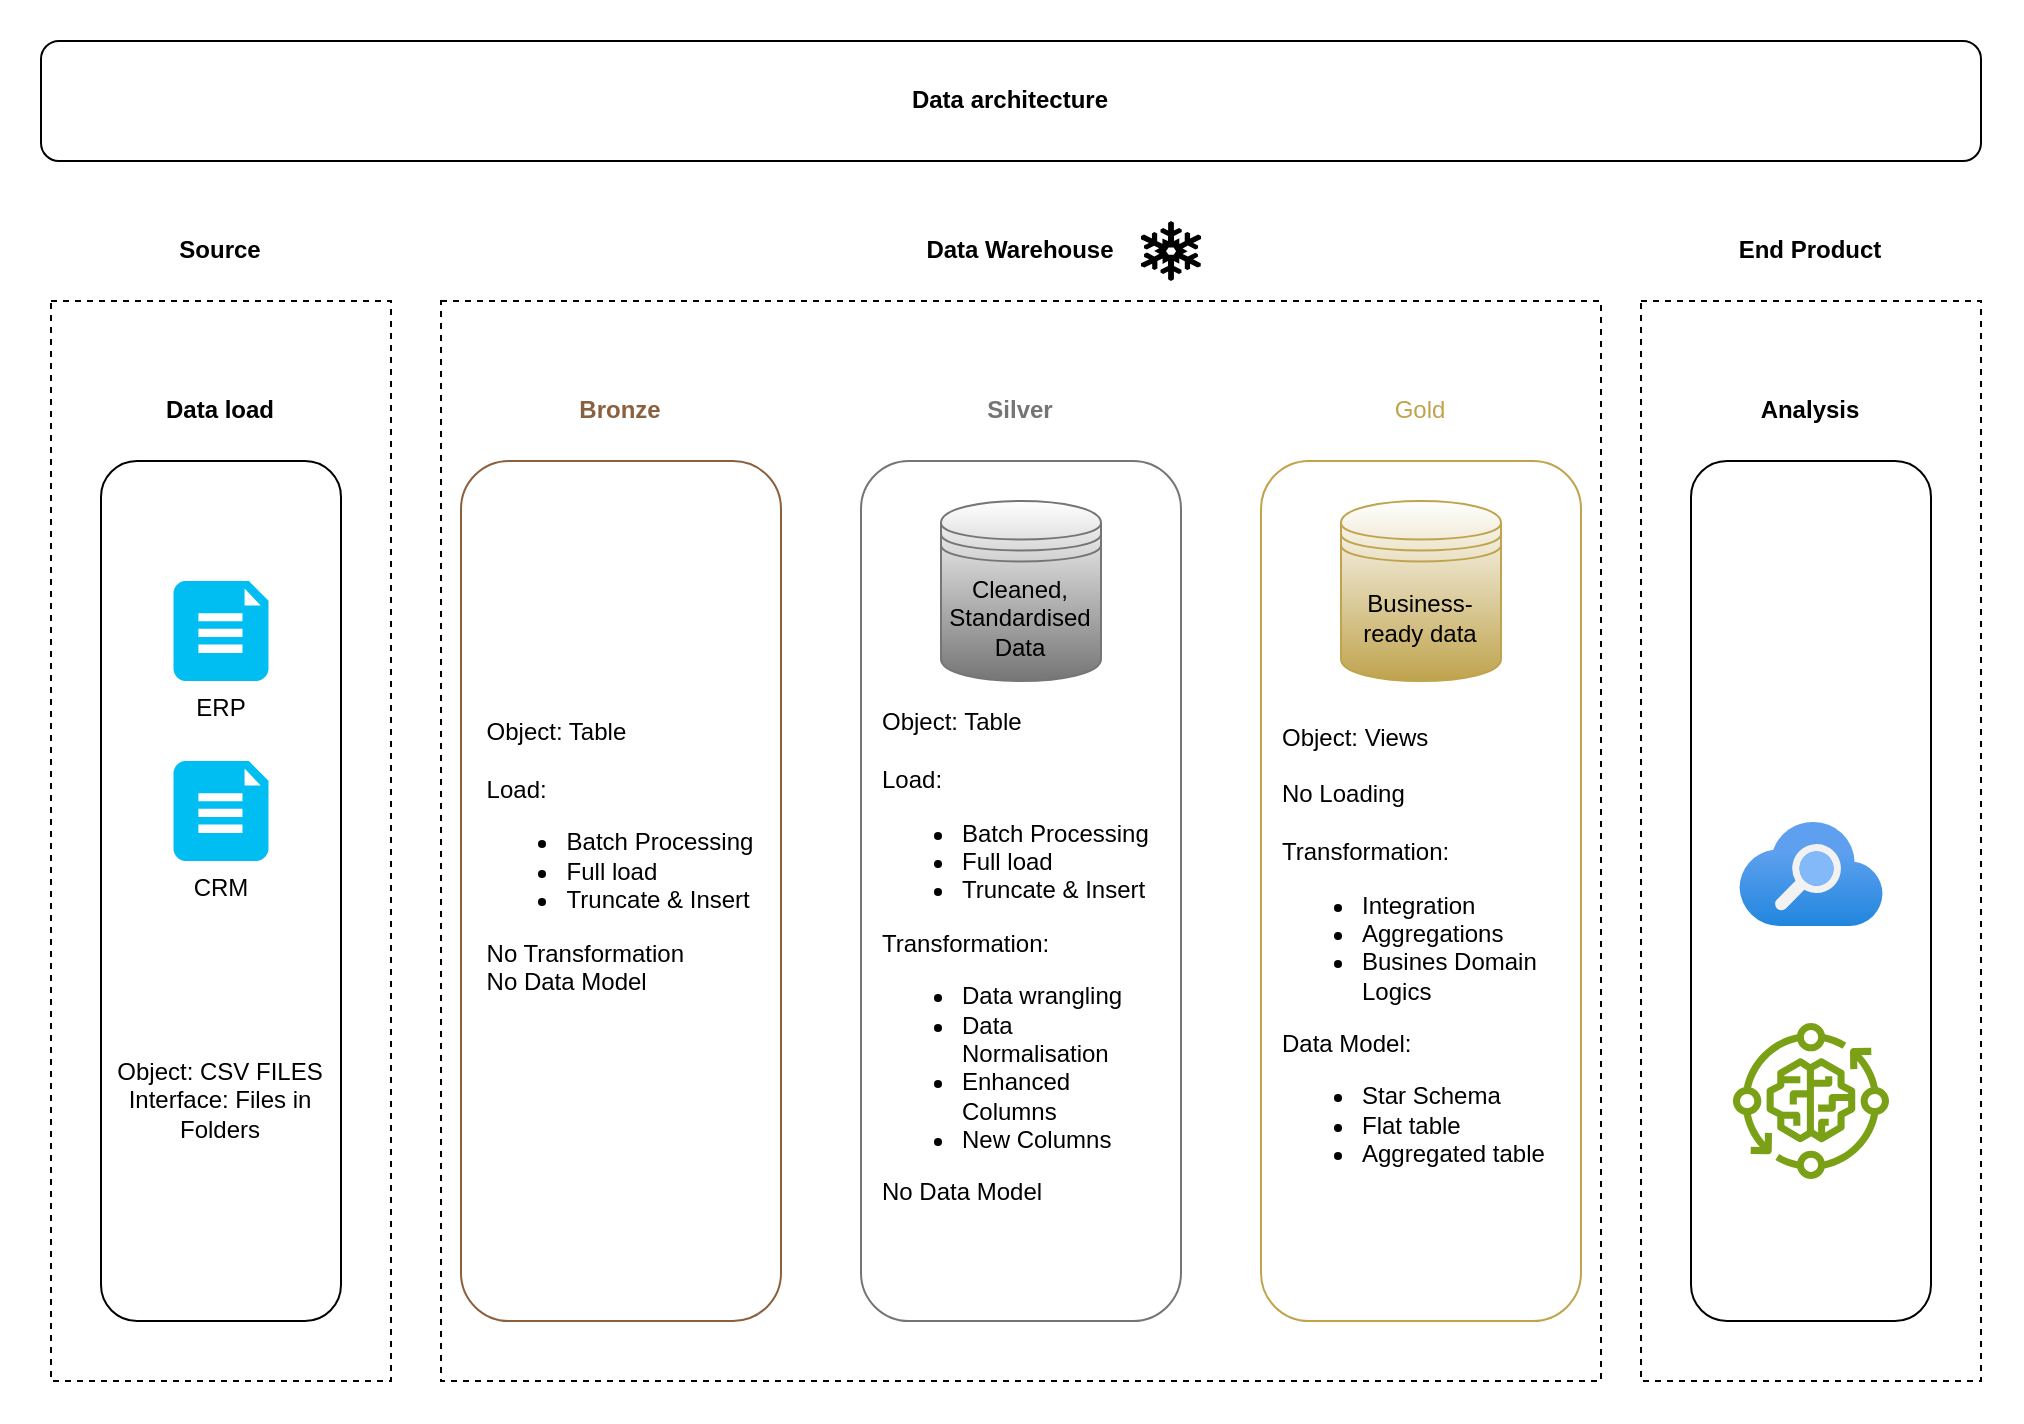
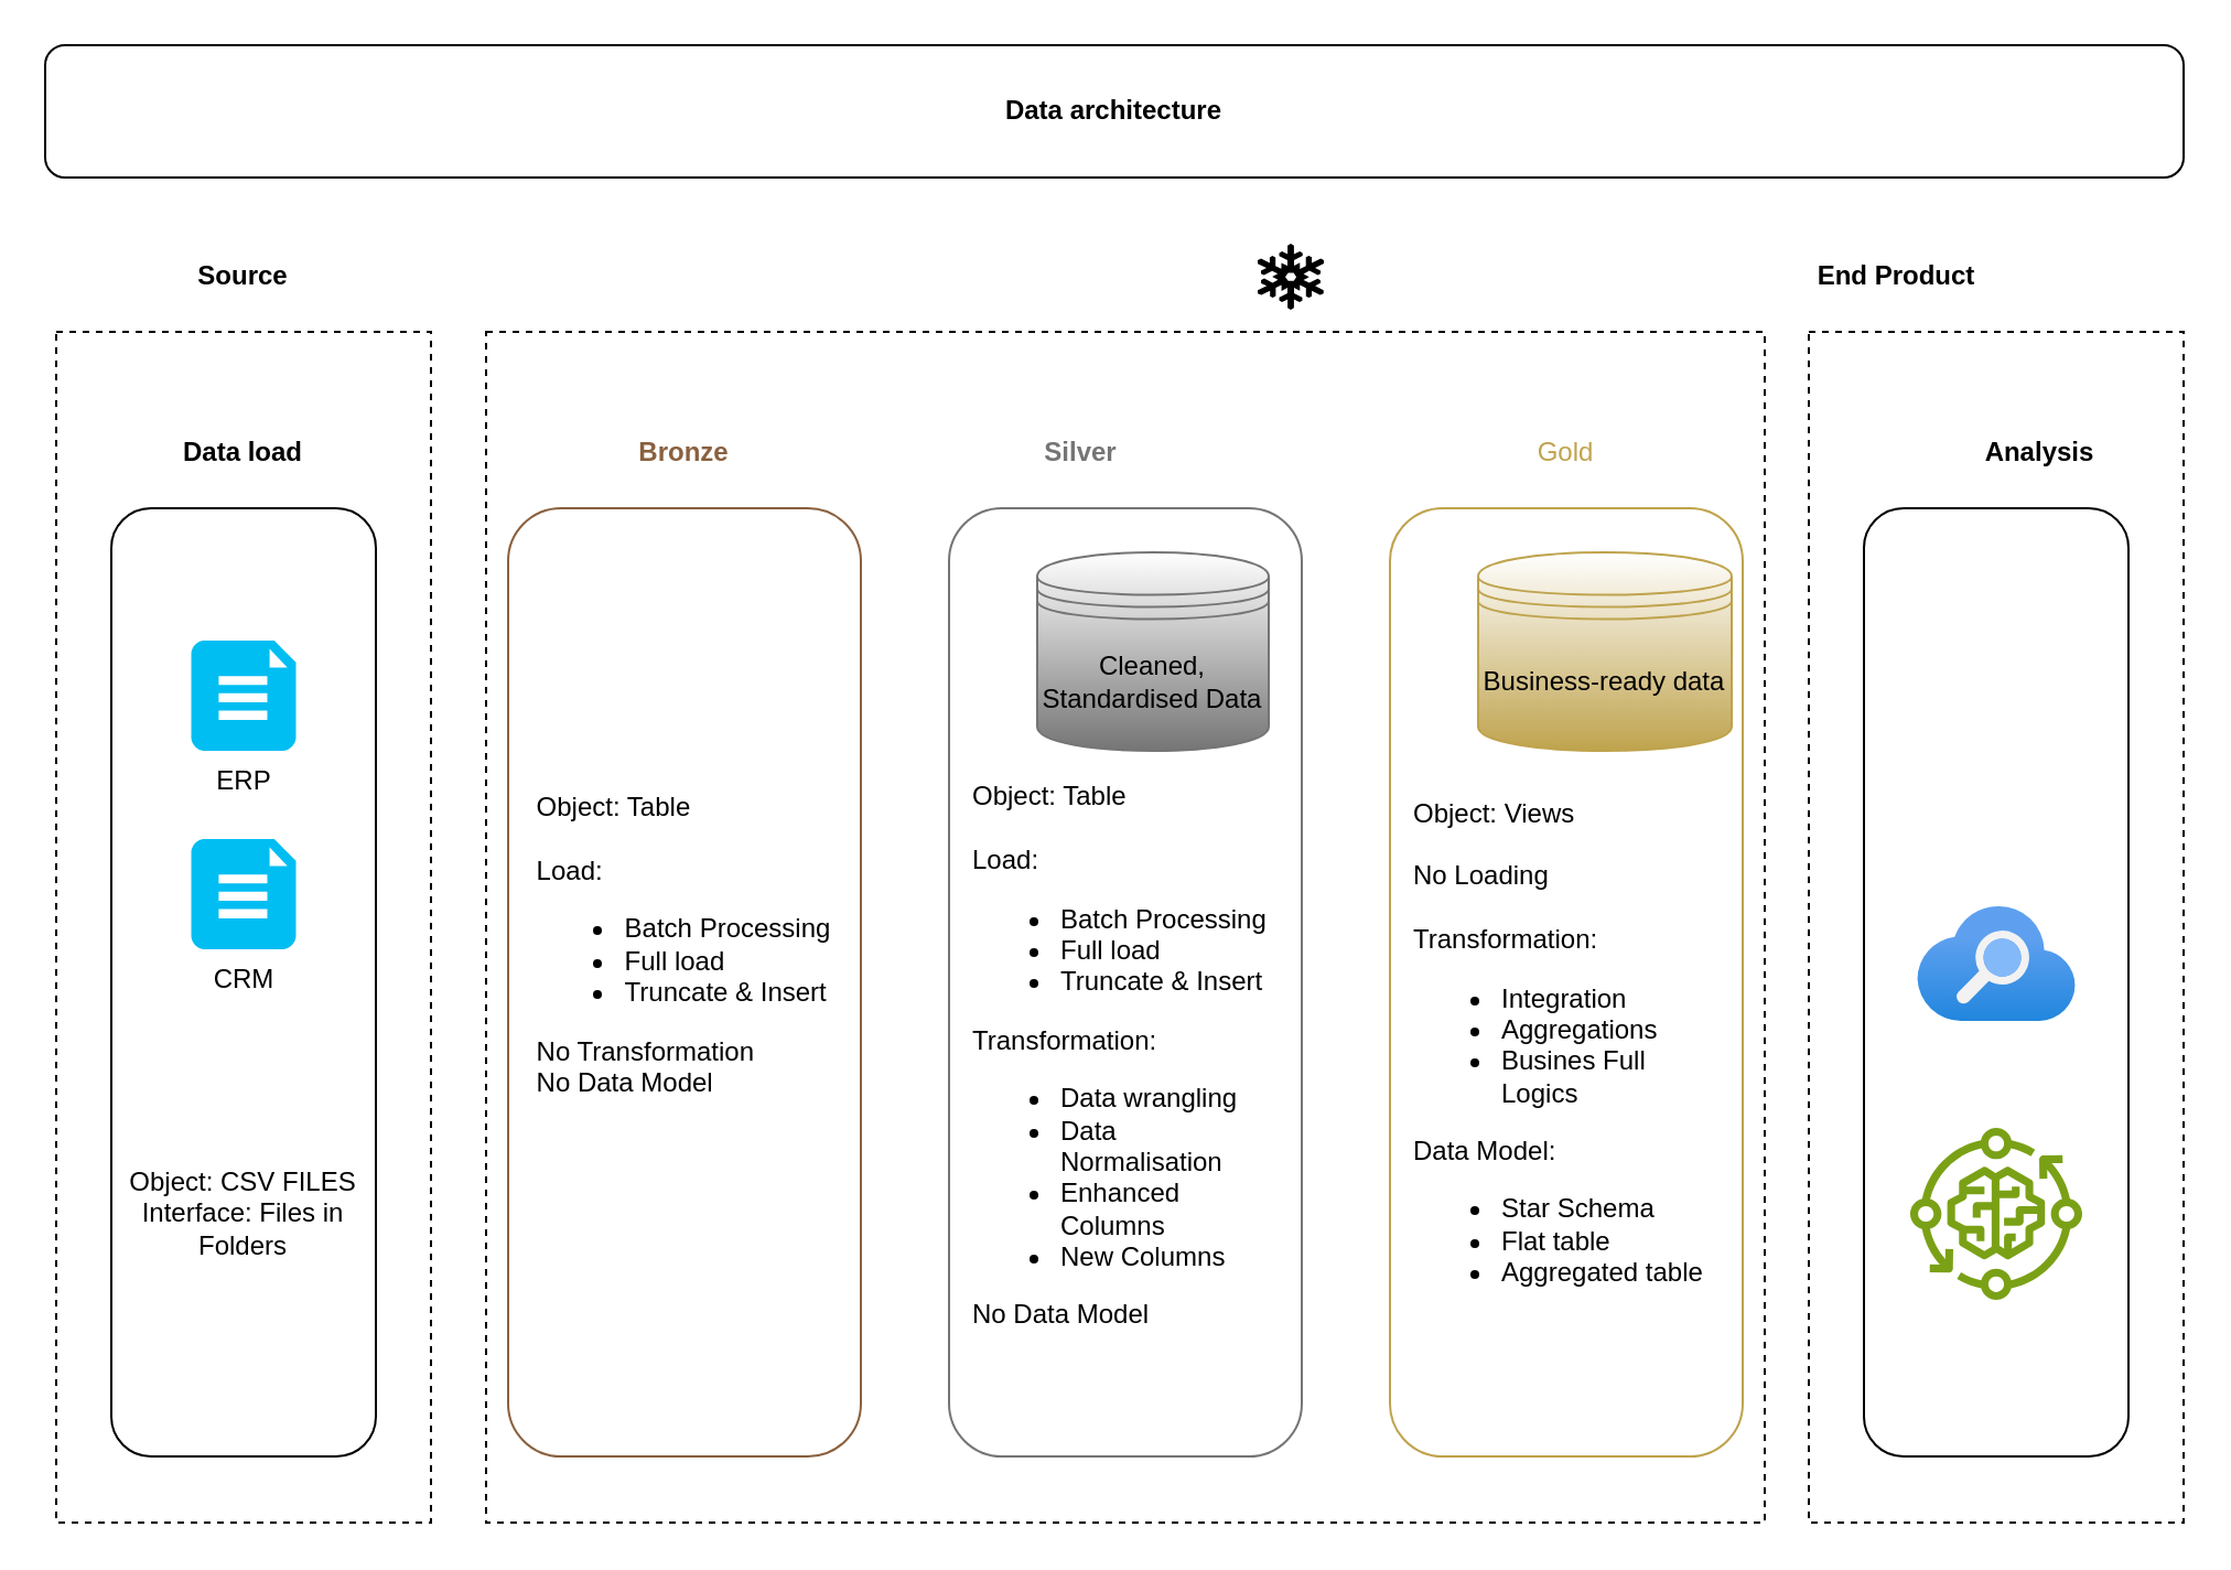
- <mxCell id="21" value="Data Warehouse" style="rounded=0;whiteSpace=wrap;html=1;fillColor=none;strokeColor=none;fontStyle=1" parent="1" vertex="1"><mxGeometry x="450" y="110" width="120" height="30" as="geometry" /></mxCell>
- <mxCell id="29" value="End Product" style="rounded=0;whiteSpace=wrap;html=1;fillColor=none;strokeColor=none;fontStyle=1" parent="1" vertex="1"><mxGeometry x="845" y="110" width="120" height="30" as="geometry" /></mxCell>
+ <mxCell id="29" value="End Product" style="rounded=0;whiteSpace=wrap;html=1;fillColor=none;strokeColor=none;fontStyle=1" parent="1" vertex="1"><mxGeometry x="800" y="110" width="120" height="30" as="geometry" /></mxCell>
- <mxCell id="11" value="&lt;font style=&quot;color: rgb(117, 117, 117);&quot;&gt;Silver&lt;/font&gt;" style="rounded=0;whiteSpace=wrap;html=1;fillColor=none;strokeColor=none;fontStyle=1" parent="1" vertex="1"><mxGeometry x="430" y="190" width="160" height="30" as="geometry" /></mxCell>
+ <mxCell id="11" value="&lt;font style=&quot;color: rgb(117, 117, 117);&quot;&gt;Silver&lt;/font&gt;" style="rounded=0;whiteSpace=wrap;html=1;fillColor=none;strokeColor=none;fontStyle=1" parent="1" vertex="1"><mxGeometry x="410" y="190" width="160" height="30" as="geometry" /></mxCell>
- <mxCell id="15" value="&lt;font style=&quot;color: rgb(0, 0, 0);&quot;&gt;Analysis&lt;/font&gt;" style="rounded=0;whiteSpace=wrap;html=1;fillColor=none;strokeColor=none;fontStyle=1" parent="1" vertex="1"><mxGeometry x="845" y="190" width="120" height="30" as="geometry" /></mxCell>
+ <mxCell id="15" value="&lt;font style=&quot;color: rgb(0, 0, 0);&quot;&gt;Analysis&lt;/font&gt;" style="rounded=0;whiteSpace=wrap;html=1;fillColor=none;strokeColor=none;fontStyle=1" parent="1" vertex="1"><mxGeometry x="865" y="190" width="120" height="30" as="geometry" /></mxCell>
- <mxCell id="19" value="Cleaned, Standardised Data" style="shape=datastore;whiteSpace=wrap;html=1;strokeColor=#757575;gradientColor=#757575;" parent="1" vertex="1"><mxGeometry x="470" y="250" width="80" height="90" as="geometry" /></mxCell>
+ <mxCell id="19" value="Cleaned, Standardised Data" style="shape=datastore;whiteSpace=wrap;html=1;strokeColor=#757575;gradientColor=#757575;" parent="1" vertex="1"><mxGeometry x="470" y="250" width="105" height="90" as="geometry" /></mxCell>
- <mxCell id="20" value="Business-ready data" style="shape=datastore;whiteSpace=wrap;html=1;fontColor=#000000;strokeColor=#BFA34D;gradientColor=#BFA34D;fillColor=default;labelBorderColor=none;" parent="1" vertex="1"><mxGeometry x="670" y="250" width="80" height="90" as="geometry" /></mxCell>
+ <mxCell id="20" value="Business-ready data" style="shape=datastore;whiteSpace=wrap;html=1;fontColor=#000000;strokeColor=#BFA34D;gradientColor=#BFA34D;fillColor=default;labelBorderColor=none;" parent="1" vertex="1"><mxGeometry x="670" y="250" width="115" height="90" as="geometry" /></mxCell>
- <mxCell id="28" value="&lt;div style=&quot;text-align: left;&quot;&gt;&lt;span style=&quot;background-color: transparent; color: light-dark(rgb(0, 0, 0), rgb(255, 255, 255));&quot;&gt;Object: Views&lt;/span&gt;&lt;/div&gt;&lt;div&gt;&lt;br&gt;&lt;/div&gt;&lt;div style=&quot;text-align: left;&quot;&gt;No Loading&lt;/div&gt;&lt;div style=&quot;text-align: left;&quot;&gt;&lt;br&gt;&lt;/div&gt;&lt;div style=&quot;text-align: left;&quot;&gt;&lt;div&gt;Transformation:&lt;/div&gt;&lt;div&gt;&lt;ul&gt;&lt;li&gt;Integration&lt;/li&gt;&lt;li&gt;Aggregations&lt;/li&gt;&lt;li&gt;Busines Domain Logics&lt;/li&gt;&lt;/ul&gt;&lt;div&gt;Data Model:&lt;/div&gt;&lt;/div&gt;&lt;div&gt;&lt;ul&gt;&lt;li&gt;Star Schema&lt;/li&gt;&lt;li&gt;Flat table&lt;/li&gt;&lt;li&gt;Aggregated table&lt;/li&gt;&lt;/ul&gt;&lt;/div&gt;&lt;div&gt;&lt;br&gt;&lt;/div&gt;&lt;/div&gt;&lt;div style=&quot;text-align: left;&quot;&gt;&lt;br&gt;&lt;/div&gt;" style="rounded=0;whiteSpace=wrap;html=1;fillColor=none;strokeColor=none;align=center;" parent="1" vertex="1"><mxGeometry x="640" y="358" width="140" height="270" as="geometry" /></mxCell>
+ <mxCell id="28" value="&lt;div style=&quot;text-align: left;&quot;&gt;&lt;span style=&quot;background-color: transparent; color: light-dark(rgb(0, 0, 0), rgb(255, 255, 255));&quot;&gt;Object: Views&lt;/span&gt;&lt;/div&gt;&lt;div&gt;&lt;br&gt;&lt;/div&gt;&lt;div style=&quot;text-align: left;&quot;&gt;No Loading&lt;/div&gt;&lt;div style=&quot;text-align: left;&quot;&gt;&lt;br&gt;&lt;/div&gt;&lt;div style=&quot;text-align: left;&quot;&gt;&lt;div&gt;Transformation:&lt;/div&gt;&lt;div&gt;&lt;ul&gt;&lt;li&gt;Integration&lt;/li&gt;&lt;li&gt;Aggregations&lt;/li&gt;&lt;li&gt;Busines Full Logics&lt;/li&gt;&lt;/ul&gt;&lt;div&gt;Data Model:&lt;/div&gt;&lt;/div&gt;&lt;div&gt;&lt;ul&gt;&lt;li&gt;Star Schema&lt;/li&gt;&lt;li&gt;Flat table&lt;/li&gt;&lt;li&gt;Aggregated table&lt;/li&gt;&lt;/ul&gt;&lt;/div&gt;&lt;div&gt;&lt;br&gt;&lt;/div&gt;&lt;/div&gt;&lt;div style=&quot;text-align: left;&quot;&gt;&lt;br&gt;&lt;/div&gt;" style="rounded=0;whiteSpace=wrap;html=1;fillColor=none;strokeColor=none;align=center;" parent="1" vertex="1"><mxGeometry x="640" y="358" width="140" height="270" as="geometry" /></mxCell>
